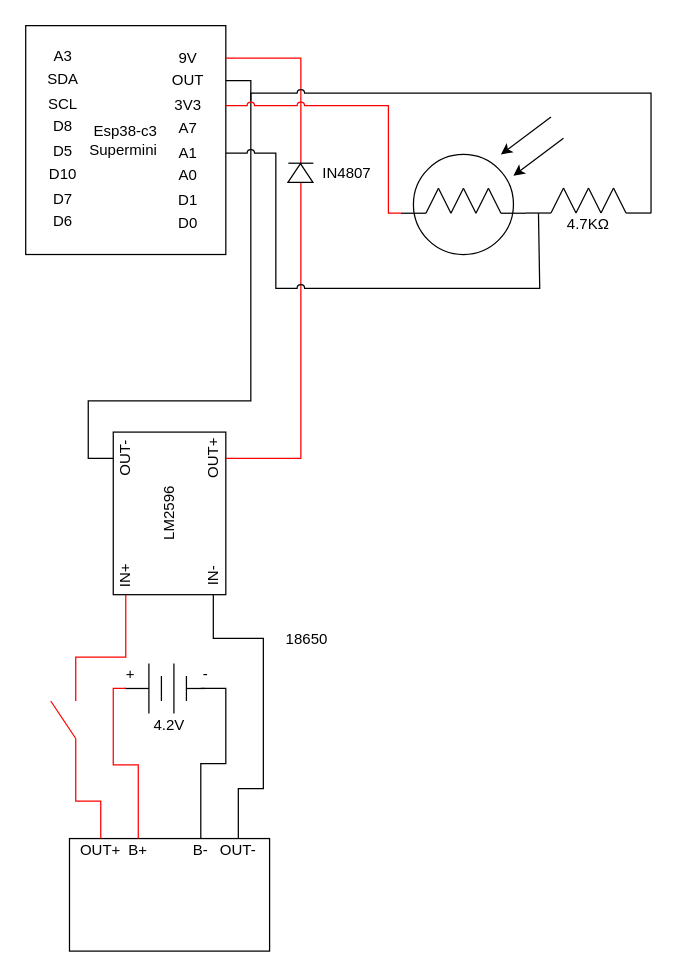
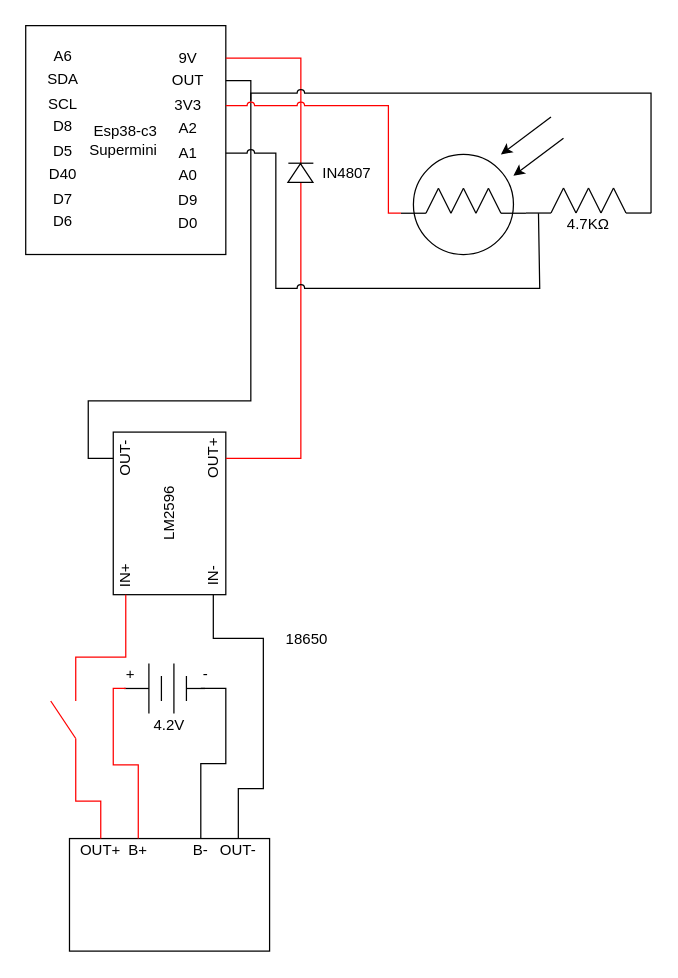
- <mxCell id="13" value="A3" style="text;html=1;align=center;verticalAlign=middle;whiteSpace=wrap;rounded=0;" parent="2" vertex="1"><mxGeometry y="15" width="60" height="20" as="geometry" /></mxCell>
+ <mxCell id="13" value="A6" style="text;html=1;align=center;verticalAlign=middle;whiteSpace=wrap;rounded=0;" parent="2" vertex="1"><mxGeometry y="15" width="60" height="20" as="geometry" /></mxCell>
- <mxCell id="6" value="A7" style="text;html=1;align=center;verticalAlign=middle;whiteSpace=wrap;rounded=0;" parent="2" vertex="1"><mxGeometry x="100" y="72" width="60" height="20" as="geometry" /></mxCell>
+ <mxCell id="6" value="A2" style="text;html=1;align=center;verticalAlign=middle;whiteSpace=wrap;rounded=0;" parent="2" vertex="1"><mxGeometry x="100" y="72" width="60" height="20" as="geometry" /></mxCell>
- <mxCell id="16" value="D10" style="text;html=1;align=center;verticalAlign=middle;whiteSpace=wrap;rounded=0;" parent="2" vertex="1"><mxGeometry y="109" width="60" height="20" as="geometry" /></mxCell>
+ <mxCell id="16" value="D40" style="text;html=1;align=center;verticalAlign=middle;whiteSpace=wrap;rounded=0;" parent="2" vertex="1"><mxGeometry y="109" width="60" height="20" as="geometry" /></mxCell>
- <mxCell id="11" value="D1" style="text;html=1;align=center;verticalAlign=middle;whiteSpace=wrap;rounded=0;" parent="2" vertex="1"><mxGeometry x="100" y="130" width="60" height="20" as="geometry" /></mxCell>
+ <mxCell id="11" value="D9" style="text;html=1;align=center;verticalAlign=middle;whiteSpace=wrap;rounded=0;" parent="2" vertex="1"><mxGeometry x="100" y="130" width="60" height="20" as="geometry" /></mxCell>
